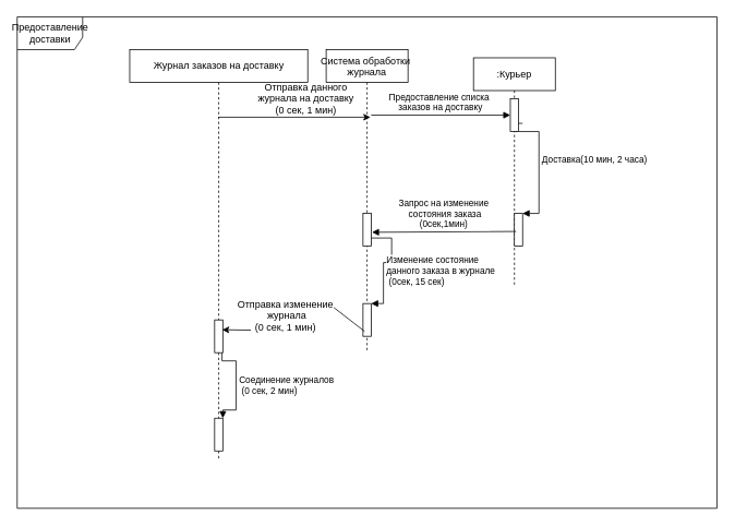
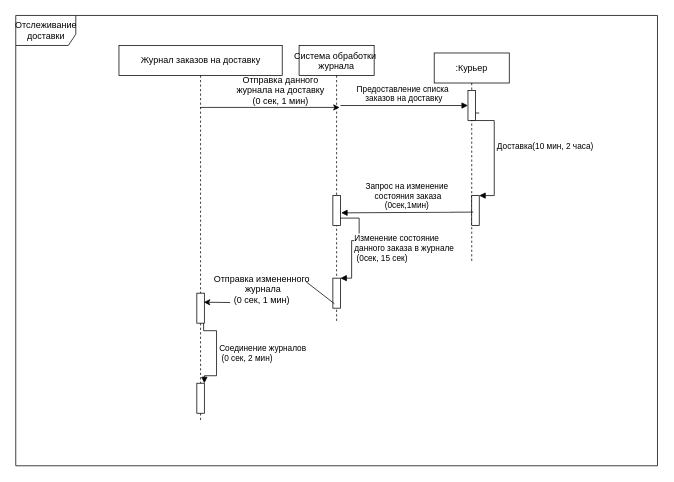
- <mxCell id="19" value="Предоставление доставки" style="shape=umlFrame;whiteSpace=wrap;html=1;width=80;height=40;" vertex="1" parent="1"><mxGeometry x="20.5" y="20" width="855" height="600" as="geometry" /></mxCell>
+ <mxCell id="19" value="Отслеживание доставки" style="shape=umlFrame;whiteSpace=wrap;html=1;width=80;height=40;" vertex="1" parent="1"><mxGeometry x="20.5" y="20" width="855" height="600" as="geometry" /></mxCell>
- <mxCell id="20" value="Отправка изменение&lt;br&gt;&amp;nbsp;журнала&lt;br&gt;(0 сек, 1 мин)" style="text;html=1;align=center;verticalAlign=middle;resizable=0;points=[];autosize=1;strokeColor=none;fillColor=none;" vertex="1" parent="1"><mxGeometry y="360" width="140" height="50" as="geometry" x="278" /></mxCell>
+ <mxCell id="20" value="Отправка измененного&lt;br&gt;&amp;nbsp;журнала&lt;br&gt;(0 сек, 1 мин)" style="text;html=1;align=center;verticalAlign=middle;resizable=0;points=[];autosize=1;strokeColor=none;fillColor=none;" vertex="1" parent="1"><mxGeometry y="360" width="140" height="50" as="geometry" x="278" /></mxCell>
